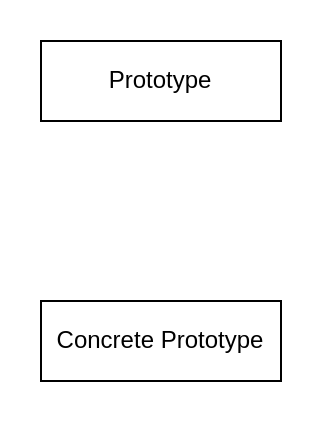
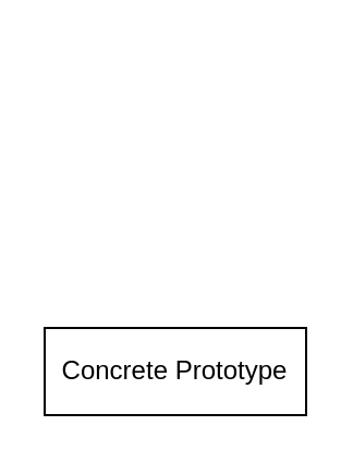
- <mxCell id="2" value="Prototype" style="rounded=0;whiteSpace=wrap;html=1;" vertex="1" parent="1"><mxGeometry x="20" y="20" width="120" height="40" as="geometry" /></mxCell>
